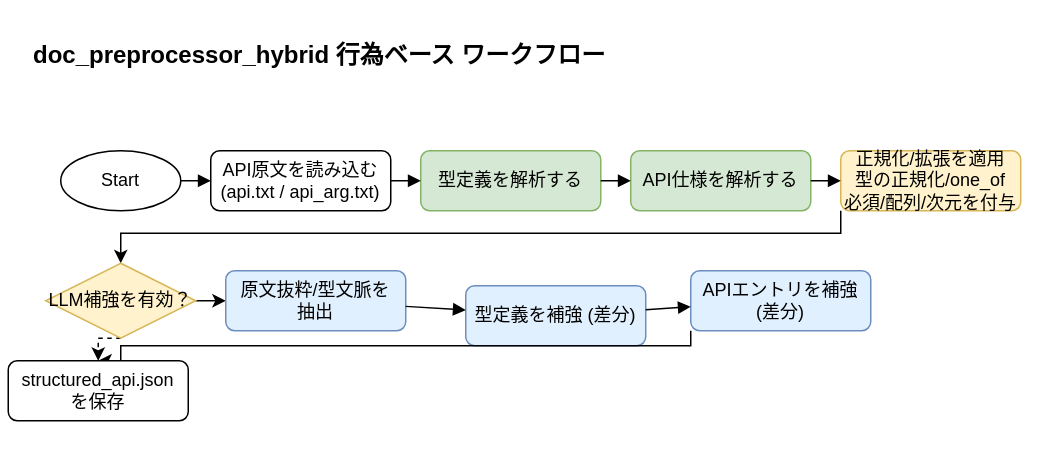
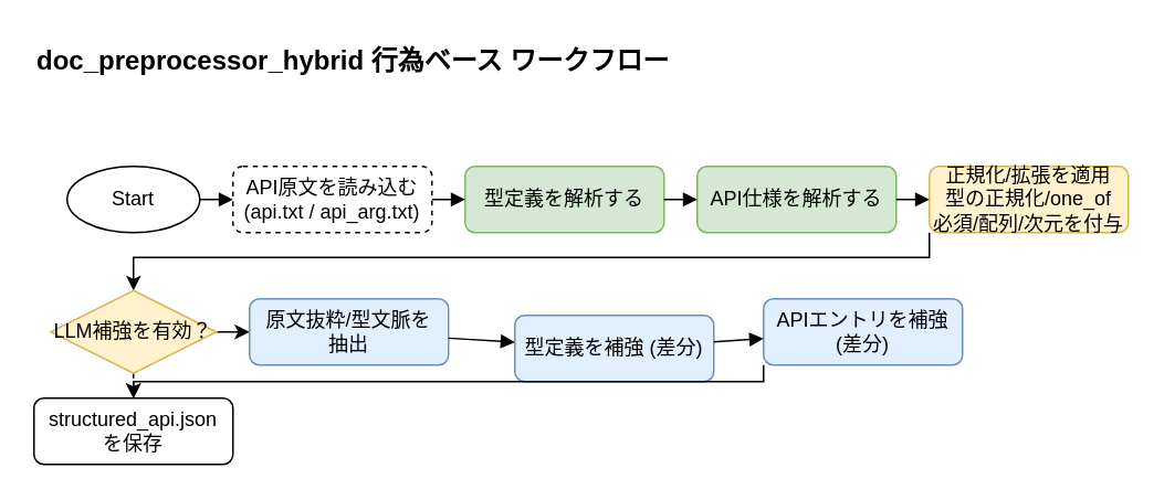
- <mxCell id="4" value="API原文を読み込む(api.txt / api_arg.txt)" style="rounded=1;whiteSpace=wrap;html=1;fillColor=#ffffff;strokeColor=#000000;" parent="1" vertex="1"><mxGeometry x="140" y="100" width="120" height="40" as="geometry" /></mxCell>
+ <mxCell id="4" value="API原文を読み込む(api.txt / api_arg.txt)" style="rounded=1;whiteSpace=wrap;html=1;fillColor=#ffffff;strokeColor=#000000;dashed=1;" parent="1" vertex="1"><mxGeometry x="140" y="100" width="120" height="40" as="geometry" /></mxCell>
- <mxCell id="16" value="structured_api.json&lt;div&gt;を保存&lt;/div&gt;" style="rounded=1;whiteSpace=wrap;html=1;fillColor=#ffffff;strokeColor=#000000;" parent="1" vertex="1"><mxGeometry x="5" y="240" width="120" height="40" as="geometry" /></mxCell>
+ <mxCell id="16" value="structured_api.json&lt;div&gt;を保存&lt;/div&gt;" style="rounded=1;whiteSpace=wrap;html=1;fillColor=#ffffff;strokeColor=#000000;" parent="1" vertex="1"><mxGeometry x="20" y="240" width="120" height="40" as="geometry" /></mxCell>
